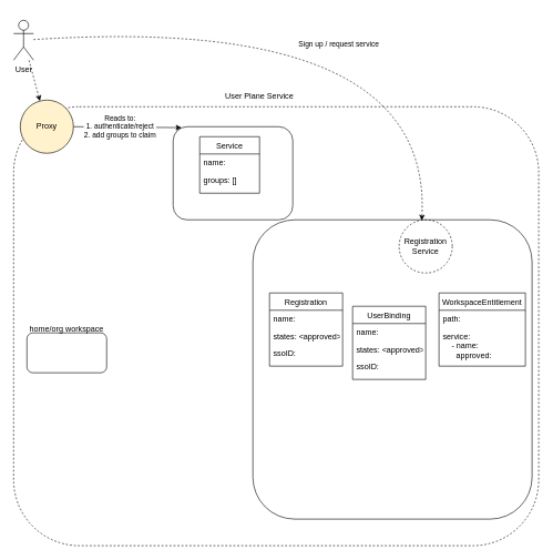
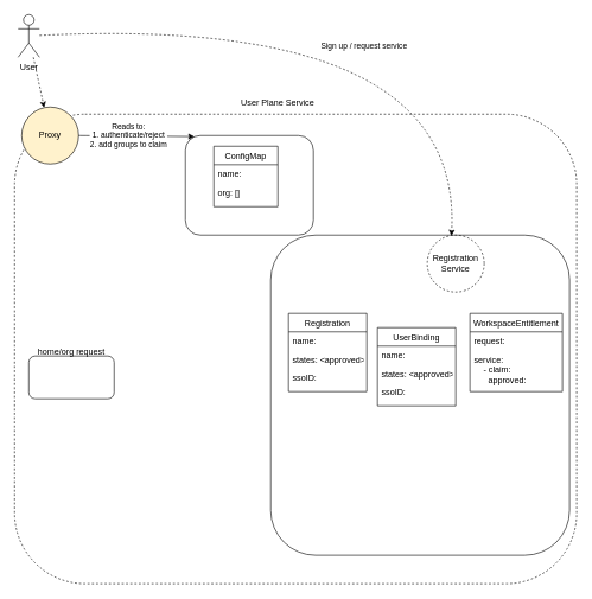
- <mxCell id="9" value="&lt;div&gt;User&lt;/div&gt;" style="shape=umlActor;verticalLabelPosition=bottom;verticalAlign=top;html=1;outlineConnect=0;fillColor=none;" vertex="1" parent="1"><mxGeometry x="20" width="30" height="60" as="geometry" y="30" /></mxCell>
+ <mxCell id="9" value="&lt;div&gt;User&lt;/div&gt;" style="shape=umlActor;verticalLabelPosition=bottom;verticalAlign=top;html=1;outlineConnect=0;fillColor=none;" vertex="1" parent="1"><mxGeometry x="25" y="20" width="30" height="60" as="geometry" /></mxCell>
- <mxCell id="14" value="Service" style="swimlane;fontStyle=0;align=center;verticalAlign=top;childLayout=stackLayout;horizontal=1;startSize=26;horizontalStack=0;resizeParent=1;resizeLast=0;collapsible=1;marginBottom=0;rounded=0;shadow=0;strokeWidth=1;" vertex="1" parent="1"><mxGeometry x="300" y="205" width="90" height="85" as="geometry"><mxRectangle x="130" y="380" width="160" height="26" as="alternateBounds" /></mxGeometry></mxCell>
+ <mxCell id="14" value="ConfigMap" style="swimlane;fontStyle=0;align=center;verticalAlign=top;childLayout=stackLayout;horizontal=1;startSize=26;horizontalStack=0;resizeParent=1;resizeLast=0;collapsible=1;marginBottom=0;rounded=0;shadow=0;strokeWidth=1;" vertex="1" parent="1"><mxGeometry x="300" y="205" width="90" height="85" as="geometry"><mxRectangle x="130" y="380" width="160" height="26" as="alternateBounds" /></mxGeometry></mxCell>
- <mxCell id="16" value="groups: []" style="text;align=left;verticalAlign=top;spacingLeft=4;spacingRight=4;overflow=hidden;rotatable=0;points=[[0,0.5],[1,0.5]];portConstraint=eastwest;rounded=0;shadow=0;html=0;" vertex="1" parent="14"><mxGeometry y="52" width="90" height="26" as="geometry" /></mxCell>
+ <mxCell id="16" value="org: []" style="text;align=left;verticalAlign=top;spacingLeft=4;spacingRight=4;overflow=hidden;rotatable=0;points=[[0,0.5],[1,0.5]];portConstraint=eastwest;rounded=0;shadow=0;html=0;" vertex="1" parent="14"><mxGeometry y="52" width="90" height="26" as="geometry" /></mxCell>
- <mxCell id="24" value="path:" style="text;align=left;verticalAlign=top;spacingLeft=4;spacingRight=4;overflow=hidden;rotatable=0;points=[[0,0.5],[1,0.5]];portConstraint=eastwest;" vertex="1" parent="23"><mxGeometry y="26" width="130" height="26" as="geometry" /></mxCell>
+ <mxCell id="24" value="request:" style="text;align=left;verticalAlign=top;spacingLeft=4;spacingRight=4;overflow=hidden;rotatable=0;points=[[0,0.5],[1,0.5]];portConstraint=eastwest;" vertex="1" parent="23"><mxGeometry y="26" width="130" height="26" as="geometry" /></mxCell>
- <mxCell id="13" value="home/org workspace" style="text;html=1;strokeColor=none;fillColor=none;align=center;verticalAlign=middle;whiteSpace=wrap;rounded=0;" vertex="1" parent="1"><mxGeometry x="40" y="480" width="120" height="30" as="geometry" /></mxCell>
+ <mxCell id="13" value="home/org request" style="text;html=1;strokeColor=none;fillColor=none;align=center;verticalAlign=middle;whiteSpace=wrap;rounded=0;" vertex="1" parent="1"><mxGeometry x="40" y="480" width="120" height="30" as="geometry" /></mxCell>
- <mxCell id="25" value="service:&#10;    - name:&#10;      approved:&#10;" style="text;align=left;verticalAlign=top;spacingLeft=4;spacingRight=4;overflow=hidden;rotatable=0;points=[[0,0.5],[1,0.5]];portConstraint=eastwest;rounded=0;shadow=0;html=0;" vertex="1" parent="23"><mxGeometry y="52" width="130" height="58" as="geometry" /></mxCell>
+ <mxCell id="25" value="service:&#10;    - claim:&#10;      approved:&#10;" style="text;align=left;verticalAlign=top;spacingLeft=4;spacingRight=4;overflow=hidden;rotatable=0;points=[[0,0.5],[1,0.5]];portConstraint=eastwest;rounded=0;shadow=0;html=0;" vertex="1" parent="23"><mxGeometry y="52" width="130" height="58" as="geometry" /></mxCell>
